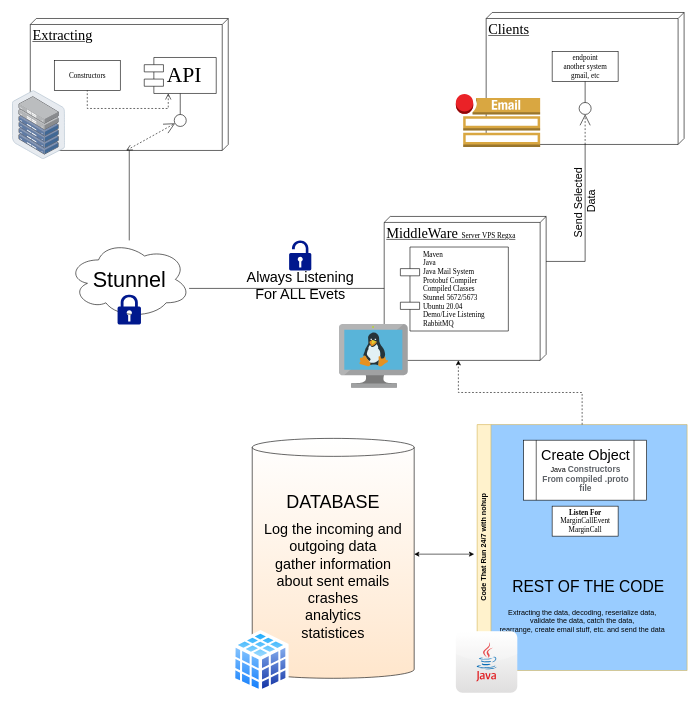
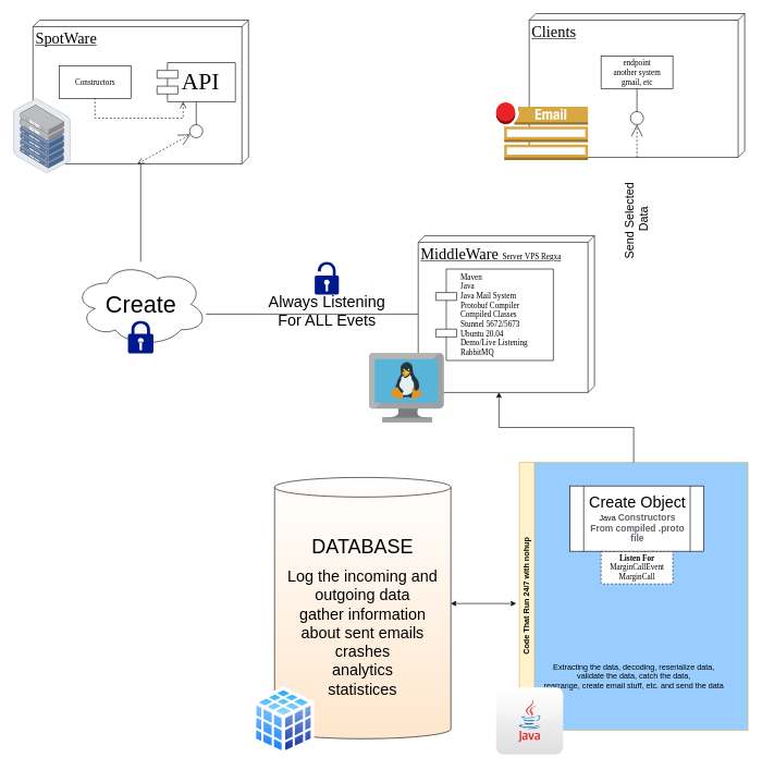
- <mxCell id="5" value="&lt;span style=&quot;font-size: 24px;&quot;&gt;Extracting&lt;/span&gt;" style="verticalAlign=top;align=left;spacingTop=8;spacingLeft=2;spacingRight=12;shape=cube;size=10;direction=south;fontStyle=4;html=1;rounded=0;shadow=0;comic=0;labelBackgroundColor=none;strokeWidth=1;fontFamily=Verdana;fontSize=12" parent="1" vertex="1"><mxGeometry x="50" y="30" width="330" height="220" as="geometry" /></mxCell>
+ <mxCell id="5" value="&lt;span style=&quot;font-size: 24px;&quot;&gt;SpotWare&lt;/span&gt;" style="verticalAlign=top;align=left;spacingTop=8;spacingLeft=2;spacingRight=12;shape=cube;size=10;direction=south;fontStyle=4;html=1;rounded=0;shadow=0;comic=0;labelBackgroundColor=none;strokeWidth=1;fontFamily=Verdana;fontSize=12" parent="1" vertex="1"><mxGeometry x="50" y="30" width="330" height="220" as="geometry" /></mxCell>
- <mxCell id="19" style="edgeStyle=orthogonalEdgeStyle;rounded=0;html=1;labelBackgroundColor=none;startArrow=none;startFill=0;startSize=8;endArrow=none;endFill=0;endSize=16;fontFamily=Verdana;fontSize=12;" parent="1" source="7" target="6" edge="1"><mxGeometry relative="1" as="geometry"><Array as="points"><mxPoint x="975" y="435" /></Array></mxGeometry></mxCell>
- <mxCell id="29" value="&lt;font style=&quot;font-size: 36px;&quot;&gt;Stunnel&lt;/font&gt;" style="ellipse;shape=cloud;whiteSpace=wrap;html=1;" vertex="1" parent="1"><mxGeometry x="112.5" y="400" width="205" height="130" as="geometry" /></mxCell>
+ <mxCell id="29" value="&lt;font style=&quot;font-size: 36px;&quot;&gt;Create&lt;/font&gt;" style="ellipse;shape=cloud;whiteSpace=wrap;html=1;" vertex="1" parent="1"><mxGeometry x="112.5" y="400" width="205" height="130" as="geometry" /></mxCell>
- <mxCell id="27" style="edgeStyle=orthogonalEdgeStyle;rounded=0;orthogonalLoop=1;jettySize=auto;html=1;exitX=0.5;exitY=0;exitDx=0;exitDy=0;entryX=0.999;entryY=0.542;entryDx=0;entryDy=0;entryPerimeter=0;dashed=1;" edge="1" parent="1" source="2" target="7"><mxGeometry relative="1" as="geometry" /></mxCell>
+ <mxCell id="27" style="edgeStyle=orthogonalEdgeStyle;rounded=0;orthogonalLoop=1;jettySize=auto;html=1;exitX=0.5;exitY=0;exitDx=0;exitDy=0;entryX=0.999;entryY=0.542;entryDx=0;entryDy=0;entryPerimeter=0;" edge="1" parent="1" source="2" target="7"><mxGeometry relative="1" as="geometry" /></mxCell>
- <mxCell id="24" value="&lt;font style=&quot;font-size: 24px;&quot;&gt;Create Object&lt;/font&gt; Java&amp;nbsp;&lt;span style=&quot;font-weight: bold; color: rgb(95, 99, 104); font-family: arial, sans-serif; font-size: 14px; text-align: left; background-color: rgb(255, 255, 255);&quot;&gt;Constructors&lt;br&gt;From compiled .proto&lt;br&gt;file&lt;br&gt;&lt;/span&gt;" style="shape=process;whiteSpace=wrap;html=1;backgroundOutline=1;" vertex="1" parent="1"><mxGeometry x="872.5" y="733" width="205" height="100" as="geometry" /></mxCell>
+ <mxCell id="24" value="&lt;font style=&quot;font-size: 24px;&quot;&gt;Create Object&lt;/font&gt; Java&amp;nbsp;&lt;span style=&quot;font-weight: bold; color: rgb(95, 99, 104); font-family: arial, sans-serif; font-size: 14px; text-align: left; background-color: rgb(255, 255, 255);&quot;&gt;Constructors&lt;br&gt;From compiled .proto&lt;br&gt;file&lt;br&gt;&lt;/span&gt;" style="shape=process;whiteSpace=wrap;html=1;backgroundOutline=1;" vertex="1" parent="1"><mxGeometry x="872.5" y="743" width="205" height="100" as="geometry" /></mxCell>
- <mxCell id="23" value="&lt;b&gt;Listen For &lt;/b&gt;&lt;br&gt;MarginCallEvent&lt;br&gt;MarginCall" style="html=1;rounded=0;shadow=0;comic=0;labelBackgroundColor=none;strokeWidth=1;fontFamily=Verdana;fontSize=12;align=center;" vertex="1" parent="1"><mxGeometry x="920" y="843" width="110" height="50" as="geometry" /></mxCell>
+ <mxCell id="23" value="&lt;b&gt;Listen For &lt;/b&gt;&lt;br&gt;MarginCallEvent&lt;br&gt;MarginCall" style="html=1;rounded=0;shadow=0;comic=0;labelBackgroundColor=none;strokeWidth=1;fontFamily=Verdana;fontSize=12;align=center;dashed=1;" vertex="1" parent="1"><mxGeometry x="920" y="843" width="110" height="50" as="geometry" /></mxCell>
- <mxCell id="3" value="&lt;font style=&quot;font-size: 26px;&quot;&gt;REST OF THE CODE&lt;/font&gt;" style="text;html=1;align=center;verticalAlign=middle;resizable=0;points=[];autosize=1;strokeColor=none;fillColor=none;" vertex="1" parent="2"><mxGeometry x="45" y="251" width="280" height="40" as="geometry" /></mxCell>
